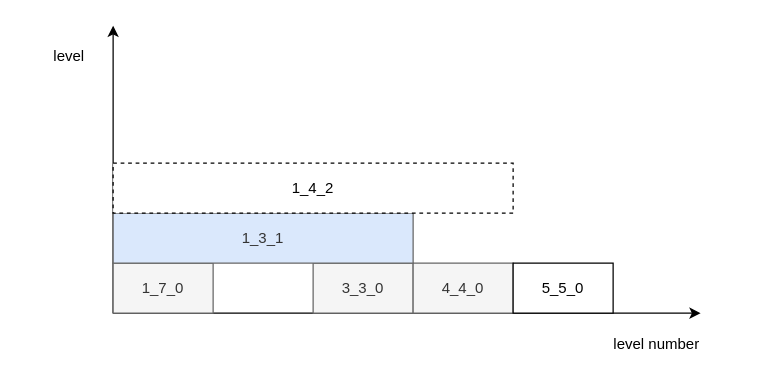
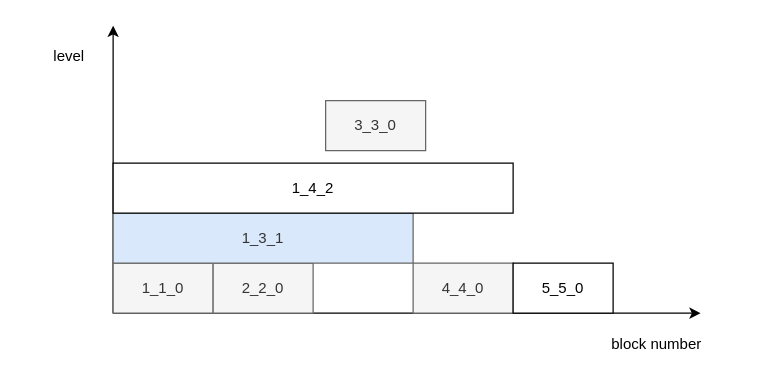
- <mxCell id="12" value="1_4_2" style="rounded=0;whiteSpace=wrap;html=1;strokeColor=default;strokeWidth=1;dashed=1;" vertex="1" parent="1"><mxGeometry x="90" y="130" width="320" height="40" as="geometry" /></mxCell>
+ <mxCell id="12" value="1_4_2" style="rounded=0;whiteSpace=wrap;html=1;strokeColor=default;strokeWidth=1;" vertex="1" parent="1"><mxGeometry x="90" y="130" width="320" height="40" as="geometry" /></mxCell>
- <mxCell id="6" value="1_7_0" style="rounded=0;whiteSpace=wrap;html=1;fillColor=#f5f5f5;fontColor=#333333;strokeColor=#666666;" vertex="1" parent="1"><mxGeometry x="90" y="210" width="80" height="40" as="geometry" /></mxCell>
+ <mxCell id="6" value="1_1_0" style="rounded=0;whiteSpace=wrap;html=1;fillColor=#f5f5f5;fontColor=#333333;strokeColor=#666666;" vertex="1" parent="1"><mxGeometry x="90" y="210" width="80" height="40" as="geometry" /></mxCell>
+ <mxCell id="7" value="2_2_0" style="rounded=0;whiteSpace=wrap;html=1;fillColor=#f5f5f5;fontColor=#333333;strokeColor=#666666;" vertex="1" parent="1"><mxGeometry x="170" y="210" width="80" height="40" as="geometry" /></mxCell>
- <mxCell id="8" value="3_3_0" style="rounded=0;whiteSpace=wrap;html=1;fillColor=#f5f5f5;fontColor=#333333;strokeColor=#666666;" vertex="1" parent="1"><mxGeometry x="250" y="210" width="80" height="40" as="geometry" /></mxCell>
+ <mxCell id="8" value="3_3_0" style="rounded=0;whiteSpace=wrap;html=1;fillColor=#f5f5f5;fontColor=#333333;strokeColor=#666666;" vertex="1" parent="1"><mxGeometry x="260" y="80" width="80" height="40" as="geometry" /></mxCell>
- <mxCell id="4" value="level number" style="text;html=1;strokeColor=none;fillColor=none;align=center;verticalAlign=middle;whiteSpace=wrap;rounded=0;" vertex="1" parent="1"><mxGeometry x="460" y="260" width="130" height="30" as="geometry" /></mxCell>
+ <mxCell id="4" value="block number" style="text;html=1;strokeColor=none;fillColor=none;align=center;verticalAlign=middle;whiteSpace=wrap;rounded=0;" vertex="1" parent="1"><mxGeometry x="460" y="260" width="130" height="30" as="geometry" /></mxCell>
